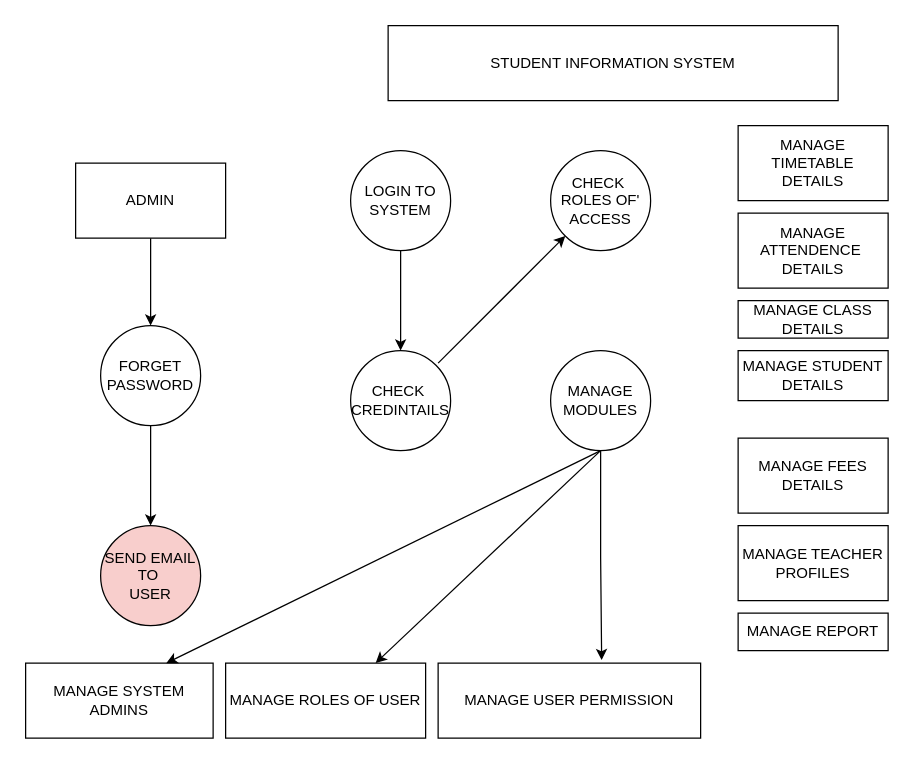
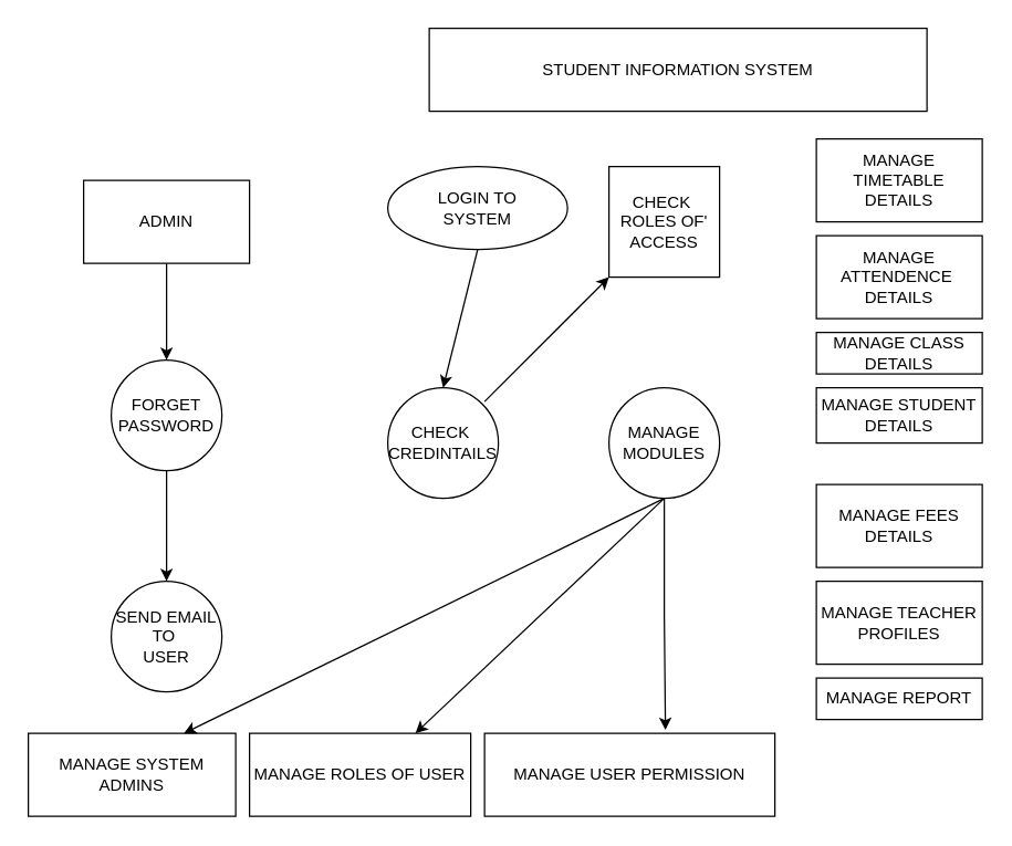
- <mxCell id="5" value="LOGIN TO&lt;div&gt;SYSTEM&lt;/div&gt;" style="ellipse;whiteSpace=wrap;html=1;rounded=0;" vertex="1" parent="1"><mxGeometry x="280" y="120" width="80" height="80" as="geometry" /></mxCell>
+ <mxCell id="5" value="LOGIN TO&lt;div&gt;SYSTEM&lt;/div&gt;" style="ellipse;whiteSpace=wrap;html=1;rounded=0;" vertex="1" parent="1"><mxGeometry x="280" y="120" width="130" height="60" as="geometry" /></mxCell>
- <mxCell id="9" value="CHECK&amp;nbsp;&lt;div&gt;ROLES OF'&lt;/div&gt;&lt;div&gt;ACCESS&lt;/div&gt;" style="ellipse;whiteSpace=wrap;html=1;rounded=0;" vertex="1" parent="1"><mxGeometry x="440" y="120" width="80" height="80" as="geometry" /></mxCell>
+ <mxCell id="9" value="CHECK&amp;nbsp;&lt;div&gt;ROLES OF'&lt;/div&gt;&lt;div&gt;ACCESS&lt;/div&gt;" style="whiteSpace=wrap;html=1;rounded=0;" vertex="1" parent="1"><mxGeometry x="440" y="120" width="80" height="80" as="geometry" /></mxCell>
- <mxCell id="8" value="SEND EMAIL&lt;div&gt;TO&amp;nbsp;&lt;/div&gt;&lt;div&gt;USER&lt;/div&gt;" style="ellipse;whiteSpace=wrap;html=1;rounded=0;fillColor=#f8cecc;" vertex="1" parent="1"><mxGeometry x="80" y="420" width="80" height="80" as="geometry" /></mxCell>
+ <mxCell id="8" value="SEND EMAIL&lt;div&gt;TO&amp;nbsp;&lt;/div&gt;&lt;div&gt;USER&lt;/div&gt;" style="ellipse;whiteSpace=wrap;html=1;rounded=0;" vertex="1" parent="1"><mxGeometry x="80" y="420" width="80" height="80" as="geometry" /></mxCell>
